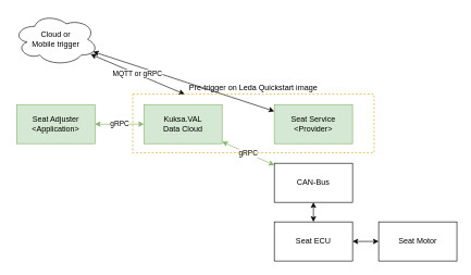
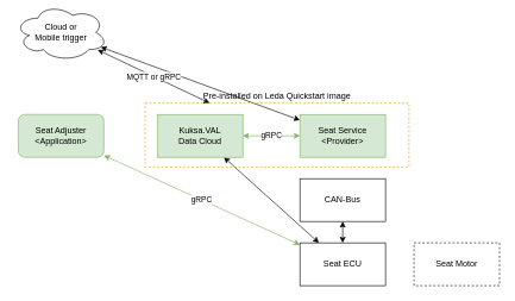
- <mxCell id="13" value="Cloud or&lt;br&gt;Mobile trigger" style="ellipse;shape=cloud;whiteSpace=wrap;html=1;" parent="1" vertex="1"><mxGeometry x="20" y="20" width="130" height="80" as="geometry" /></mxCell>
+ <mxCell id="13" value="Cloud or&lt;br&gt;Mobile trigger" style="ellipse;shape=cloud;whiteSpace=wrap;html=1;" parent="1" vertex="1"><mxGeometry x="20" y="5" width="130" height="80" as="geometry" /></mxCell>
- <mxCell id="15" value="Pre-trigger on Leda Quickstart image" style="rounded=0;whiteSpace=wrap;html=1;fillColor=none;strokeColor=#d79b00;dashed=1;labelPosition=center;verticalLabelPosition=top;align=center;verticalAlign=bottom;" parent="1" vertex="1"><mxGeometry x="203" y="144" width="370" height="90" as="geometry" /></mxCell>
+ <mxCell id="15" value="Pre-installed on Leda Quickstart image" style="rounded=0;whiteSpace=wrap;html=1;fillColor=none;strokeColor=#d79b00;dashed=1;labelPosition=center;verticalLabelPosition=top;align=center;verticalAlign=bottom;" parent="1" vertex="1"><mxGeometry x="203" y="144" width="370" height="90" as="geometry" /></mxCell>
- <mxCell id="3" value="Seat Adjuster&lt;br&gt;&amp;lt;Application&amp;gt;" style="rounded=0;whiteSpace=wrap;html=1;fillColor=#d5e8d4;strokeColor=#82b366;" parent="1" vertex="1"><mxGeometry x="25" y="160" width="120" height="60" as="geometry" /></mxCell>
+ <mxCell id="3" value="Seat Adjuster&lt;br&gt;&amp;lt;Application&amp;gt;" style="whiteSpace=wrap;html=1;fillColor=#d5e8d4;strokeColor=#82b366;rounded=1;" parent="1" vertex="1"><mxGeometry x="25" y="160" width="120" height="60" as="geometry" /></mxCell>
- <mxCell id="2" value="gRPC" style="edgeStyle=none;html=1;fillColor=#d5e8d4;strokeColor=#82b366;startArrow=classic;startFill=1;" parent="1" source="3" target="11" edge="1"><mxGeometry relative="1" as="geometry" /></mxCell>
+ <mxCell id="2" value="gRPC" style="edgeStyle=none;html=1;fillColor=#d5e8d4;strokeColor=#82b366;startArrow=classic;startFill=1;" parent="1" source="3" target="9" edge="1"><mxGeometry relative="1" as="geometry" /></mxCell>
- <mxCell id="10" value="gRPC" style="edgeStyle=none;html=1;fillColor=#d5e8d4;strokeColor=#82b366;startArrow=classic;startFill=1;" parent="1" source="11" target="7" edge="1"><mxGeometry relative="1" as="geometry" /></mxCell>
+ <mxCell id="10" value="gRPC" style="edgeStyle=none;html=1;fillColor=#d5e8d4;strokeColor=#82b366;startArrow=classic;startFill=1;" parent="1" source="11" target="5" edge="1"><mxGeometry relative="1" as="geometry" /></mxCell>
- <mxCell id="8" style="edgeStyle=none;html=1;startArrow=classic;startFill=1;" parent="1" source="9" target="14" edge="1"><mxGeometry relative="1" as="geometry" /></mxCell>
+ <mxCell id="8" style="edgeStyle=none;html=1;startArrow=classic;startFill=1;" parent="1" source="9" target="11" edge="1"><mxGeometry relative="1" as="geometry" /></mxCell>
- <mxCell id="14" value="Seat Motor" style="rounded=0;whiteSpace=wrap;html=1;" parent="1" vertex="1"><mxGeometry x="580" y="340" width="120" height="60" as="geometry" /></mxCell>
+ <mxCell id="14" value="Seat Motor" style="rounded=0;whiteSpace=wrap;html=1;dashed=1;" parent="1" vertex="1"><mxGeometry x="580" y="340" width="120" height="60" as="geometry" /></mxCell>
